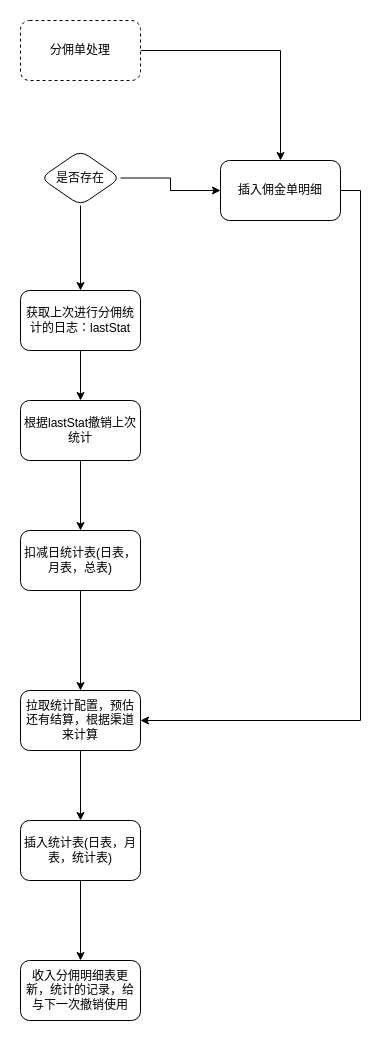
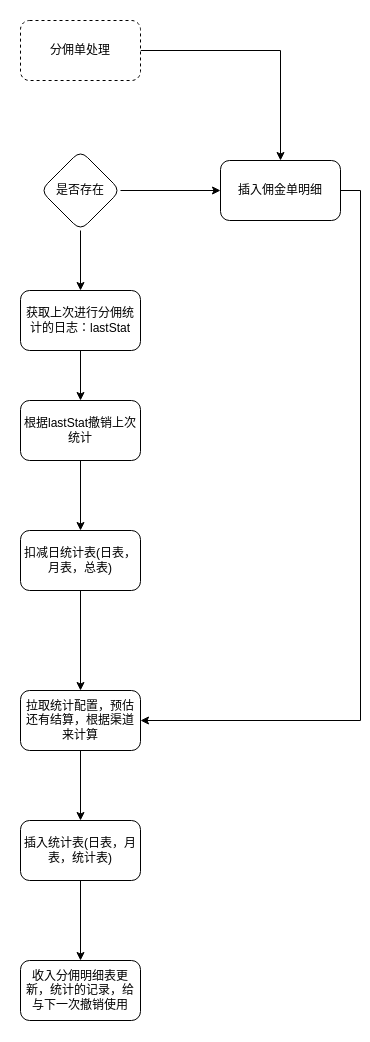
- <mxCell id="6" value="是否存在" style="rhombus;whiteSpace=wrap;html=1;rounded=1;" vertex="1" parent="1"><mxGeometry x="40" y="150" width="80" height="55" as="geometry" /></mxCell>
+ <mxCell id="6" value="是否存在" style="rhombus;whiteSpace=wrap;html=1;rounded=1;" vertex="1" parent="1"><mxGeometry x="40" y="150" width="80" height="80" as="geometry" /></mxCell>
